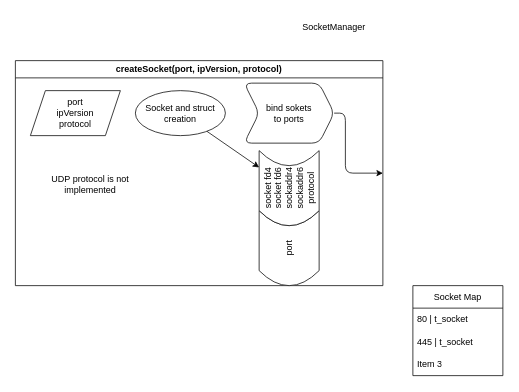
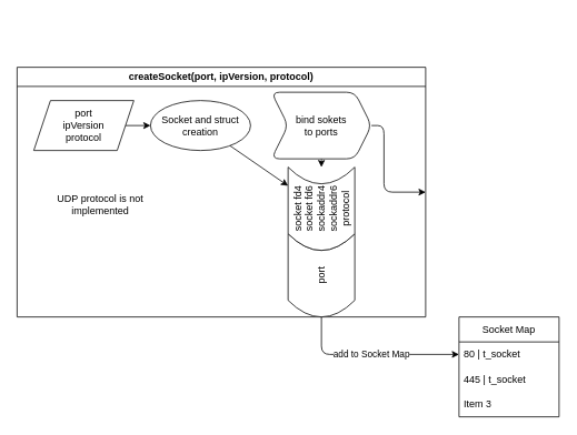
- <mxCell id="2" value="SocketManager" style="text;html=1;strokeColor=none;fillColor=none;align=center;verticalAlign=middle;whiteSpace=wrap;rounded=0;" parent="1" vertex="1"><mxGeometry x="415" y="20" width="60" height="30" as="geometry" /></mxCell>
+ <mxCell id="4" value="" style="edgeStyle=none;html=1;entryX=0;entryY=0.5;entryDx=0;entryDy=0;" parent="3" source="5" target="7" edge="1"><mxGeometry relative="1" as="geometry"><mxPoint x="170" y="70" as="targetPoint" /></mxGeometry></mxCell>
+ <mxCell id="11" style="edgeStyle=none;html=1;exitX=0.5;exitY=1;exitDx=0;exitDy=0;entryX=1;entryY=0.5;entryDx=0;entryDy=0;" edge="1" parent="3" source="12" target="9"><mxGeometry relative="1" as="geometry" /></mxCell>
+ <mxCell id="18" value="add to Socket Map" style="edgeStyle=none;html=1;exitX=0;exitY=0.5;exitDx=0;exitDy=0;entryX=0;entryY=0.5;entryDx=0;entryDy=0;" parent="1" source="8" target="15" edge="1"><mxGeometry relative="1" as="geometry"><mxPoint x="360" y="435" as="targetPoint" /><Array as="points"><mxPoint x="385" y="425" /></Array></mxGeometry></mxCell>
